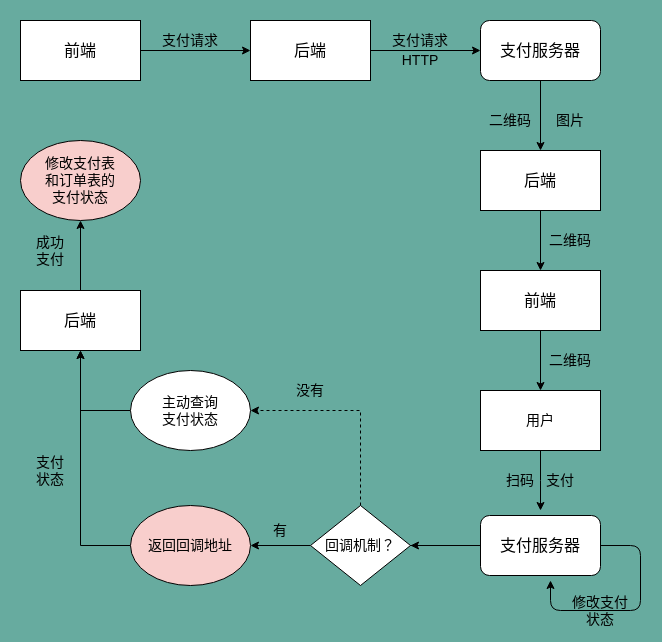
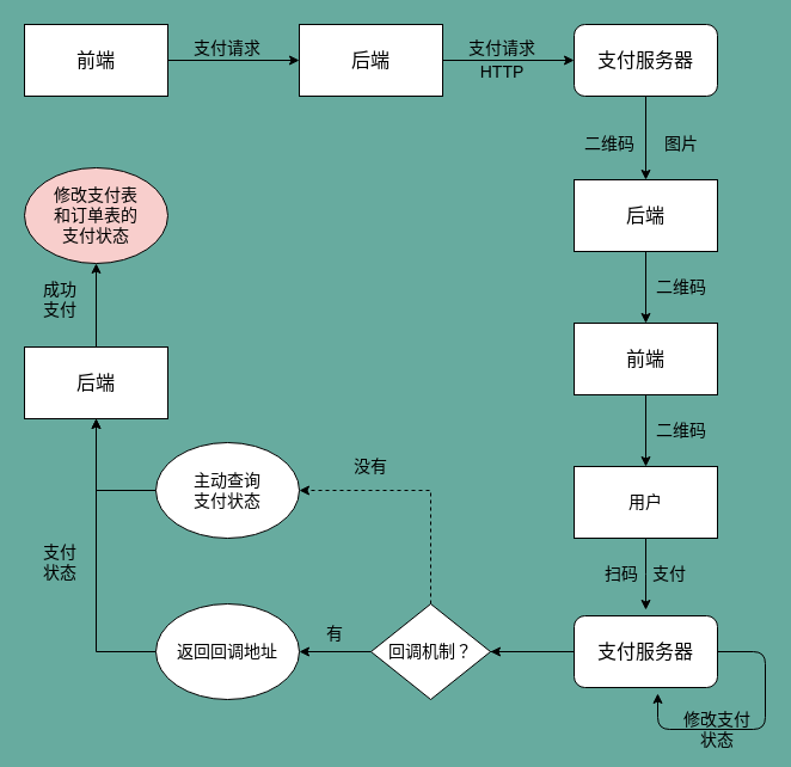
- <mxCell id="33" value="&lt;span&gt;返回回调地址&lt;/span&gt;" style="ellipse;whiteSpace=wrap;html=1;fontSize=14;fillColor=#f8cecc;" parent="1" vertex="1"><mxGeometry x="130" y="505" width="120" height="80" as="geometry" /></mxCell>
+ <mxCell id="33" value="&lt;span&gt;返回回调地址&lt;/span&gt;" style="ellipse;whiteSpace=wrap;html=1;fontSize=14;" parent="1" vertex="1"><mxGeometry x="130" y="505" width="120" height="80" as="geometry" /></mxCell>
